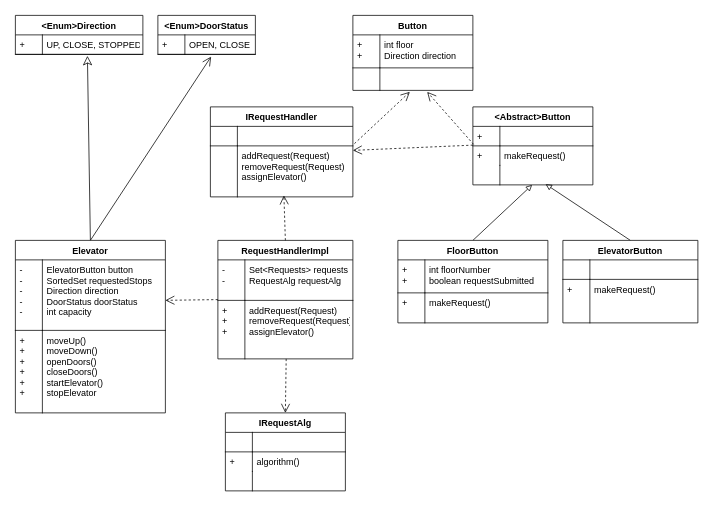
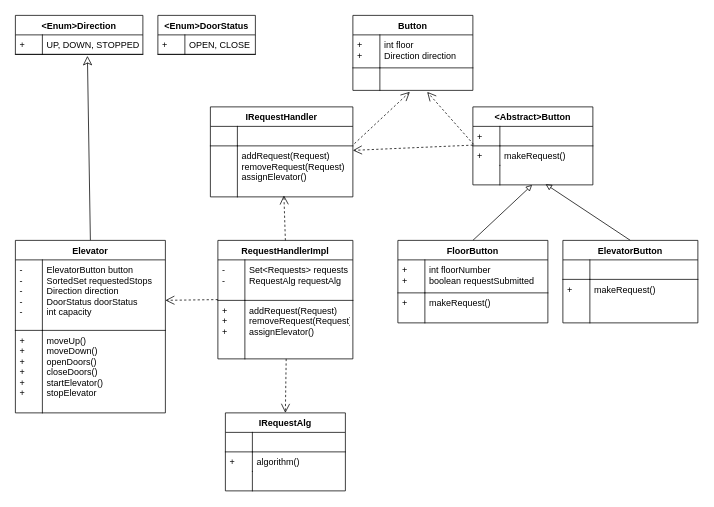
- <mxCell id="5" value="UP, CLOSE, STOPPED" style="shape=partialRectangle;top=0;left=0;right=0;bottom=1;align=left;verticalAlign=top;fillColor=none;spacingLeft=40;spacingRight=4;overflow=hidden;rotatable=0;points=[[0,0.5],[1,0.5]];portConstraint=eastwest;dropTarget=0;rounded=0;shadow=0;strokeWidth=1;fontStyle=0" vertex="1" parent="4"><mxGeometry y="26" width="170" height="26" as="geometry" /></mxCell>
+ <mxCell id="5" value="UP, DOWN, STOPPED" style="shape=partialRectangle;top=0;left=0;right=0;bottom=1;align=left;verticalAlign=top;fillColor=none;spacingLeft=40;spacingRight=4;overflow=hidden;rotatable=0;points=[[0,0.5],[1,0.5]];portConstraint=eastwest;dropTarget=0;rounded=0;shadow=0;strokeWidth=1;fontStyle=0" vertex="1" parent="4"><mxGeometry y="26" width="170" height="26" as="geometry" /></mxCell>
- <mxCell id="45" value="" style="endArrow=open;html=1;strokeColor=#000000;exitX=0.5;exitY=0;exitDx=0;exitDy=0;entryX=0.546;entryY=1.115;entryDx=0;entryDy=0;entryPerimeter=0;endFill=0;endSize=10;" edge="1" parent="1" source="55" target="8"><mxGeometry width="50" height="50" relative="1" as="geometry"><mxPoint x="405" y="172" as="sourcePoint" /><mxPoint x="498.08" y="64" as="targetPoint" /></mxGeometry></mxCell>
